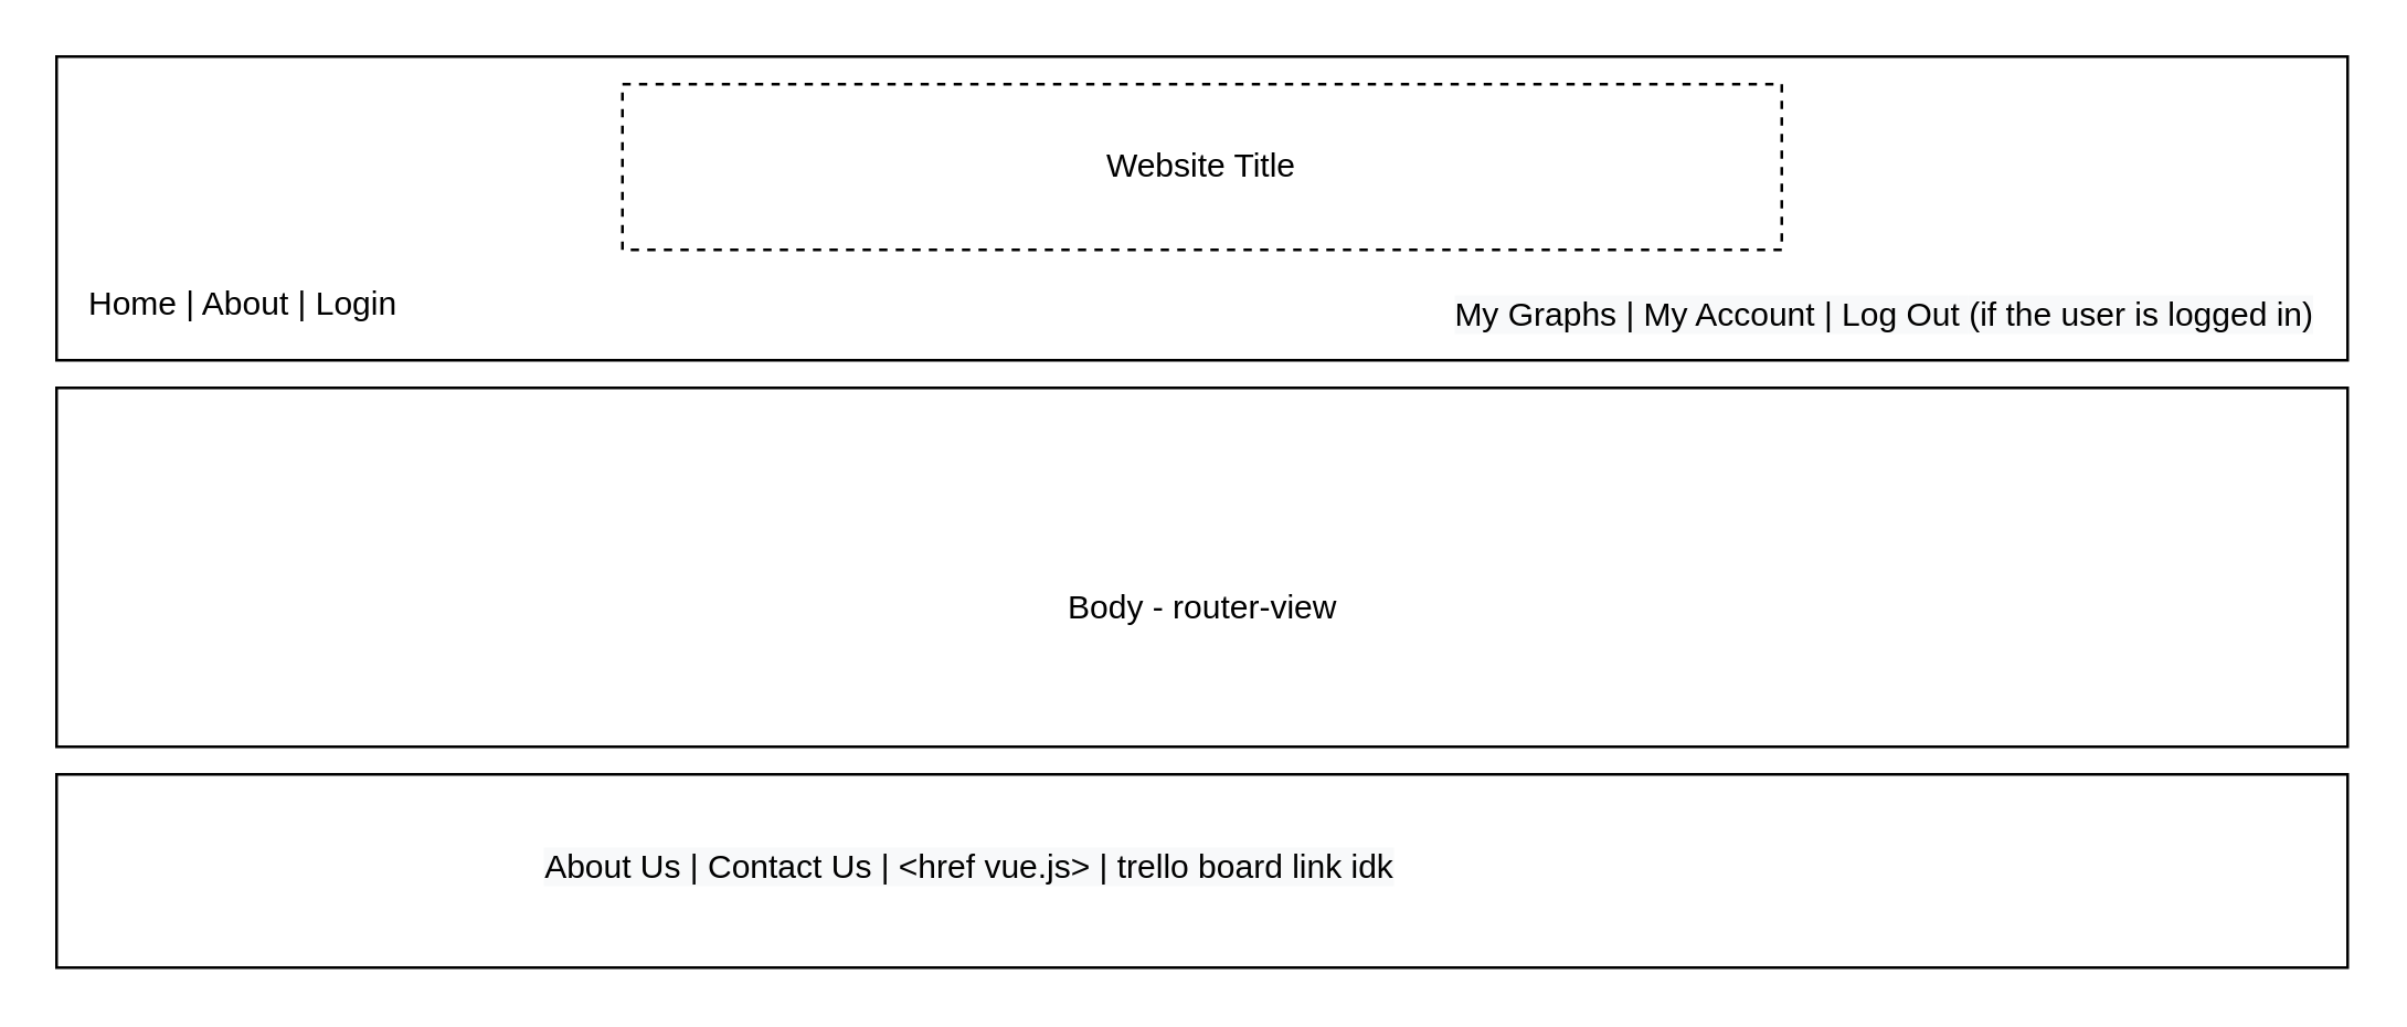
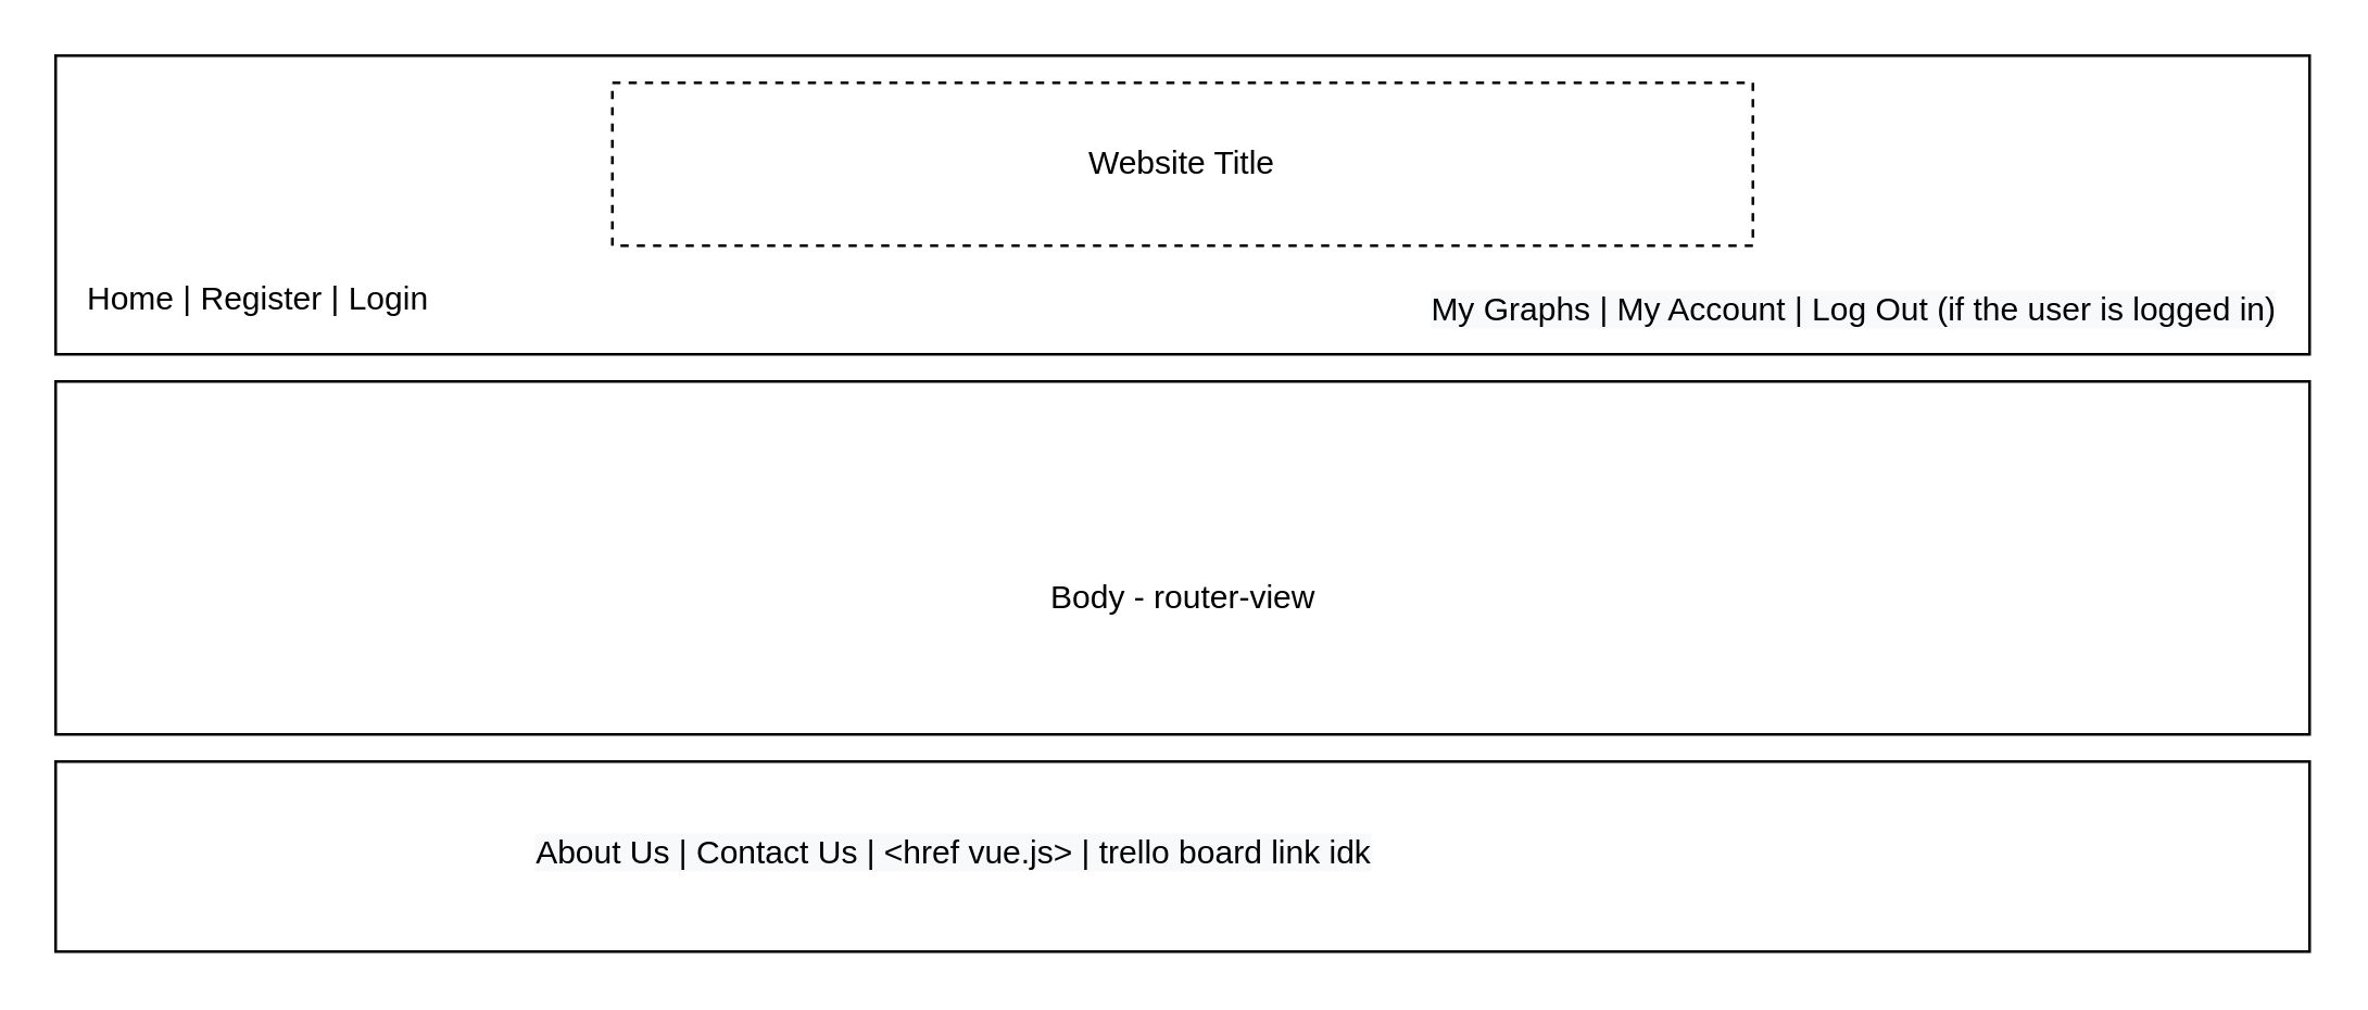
- <mxCell id="4" value="Home | About | Login" style="text;html=1;strokeColor=none;fillColor=none;align=left;verticalAlign=middle;whiteSpace=wrap;rounded=0;" vertex="1" parent="1"><mxGeometry x="30" y="100" width="510" height="20" as="geometry" /></mxCell>
+ <mxCell id="4" value="Home | Register | Login" style="text;html=1;strokeColor=none;fillColor=none;align=left;verticalAlign=middle;whiteSpace=wrap;rounded=0;" vertex="1" parent="1"><mxGeometry x="30" y="100" width="510" height="20" as="geometry" /></mxCell>
